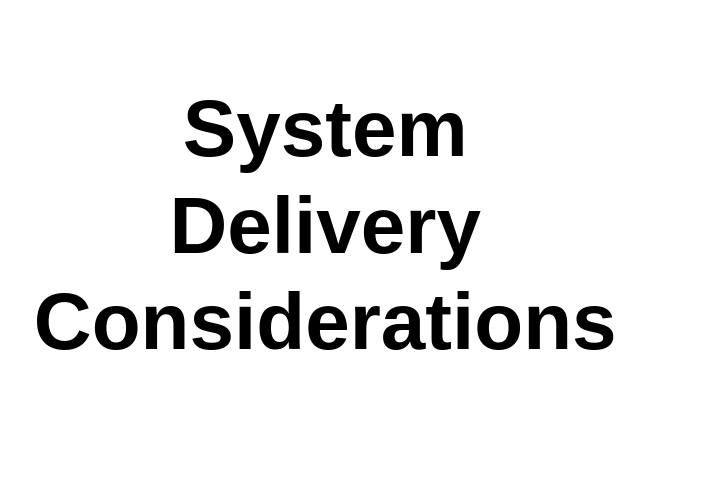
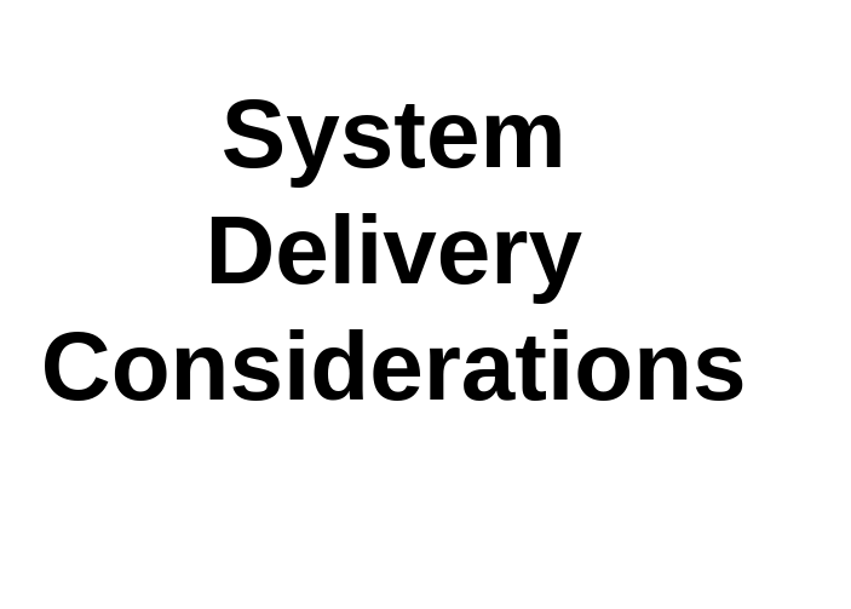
- <mxCell id="2" value="&lt;font style=&quot;font-size: 64px&quot;&gt;&lt;b&gt;System Delivery Considerations&lt;br&gt;&lt;/b&gt;&lt;/font&gt;" style="text;html=1;strokeColor=none;fillColor=none;align=center;verticalAlign=middle;whiteSpace=wrap;rounded=0;fontSize=48;opacity=30;" parent="1" vertex="1"><mxGeometry x="20" y="20" width="480" height="320" as="geometry" /></mxCell>
+ <mxCell id="2" value="&lt;font style=&quot;font-size: 64px&quot;&gt;&lt;b&gt;System Delivery Considerations&lt;br&gt;&lt;/b&gt;&lt;/font&gt;" style="text;html=1;strokeColor=none;fillColor=none;align=center;verticalAlign=middle;whiteSpace=wrap;rounded=0;fontSize=48;opacity=30;" parent="1" vertex="1"><mxGeometry x="20" y="5" width="480" height="320" as="geometry" /></mxCell>
